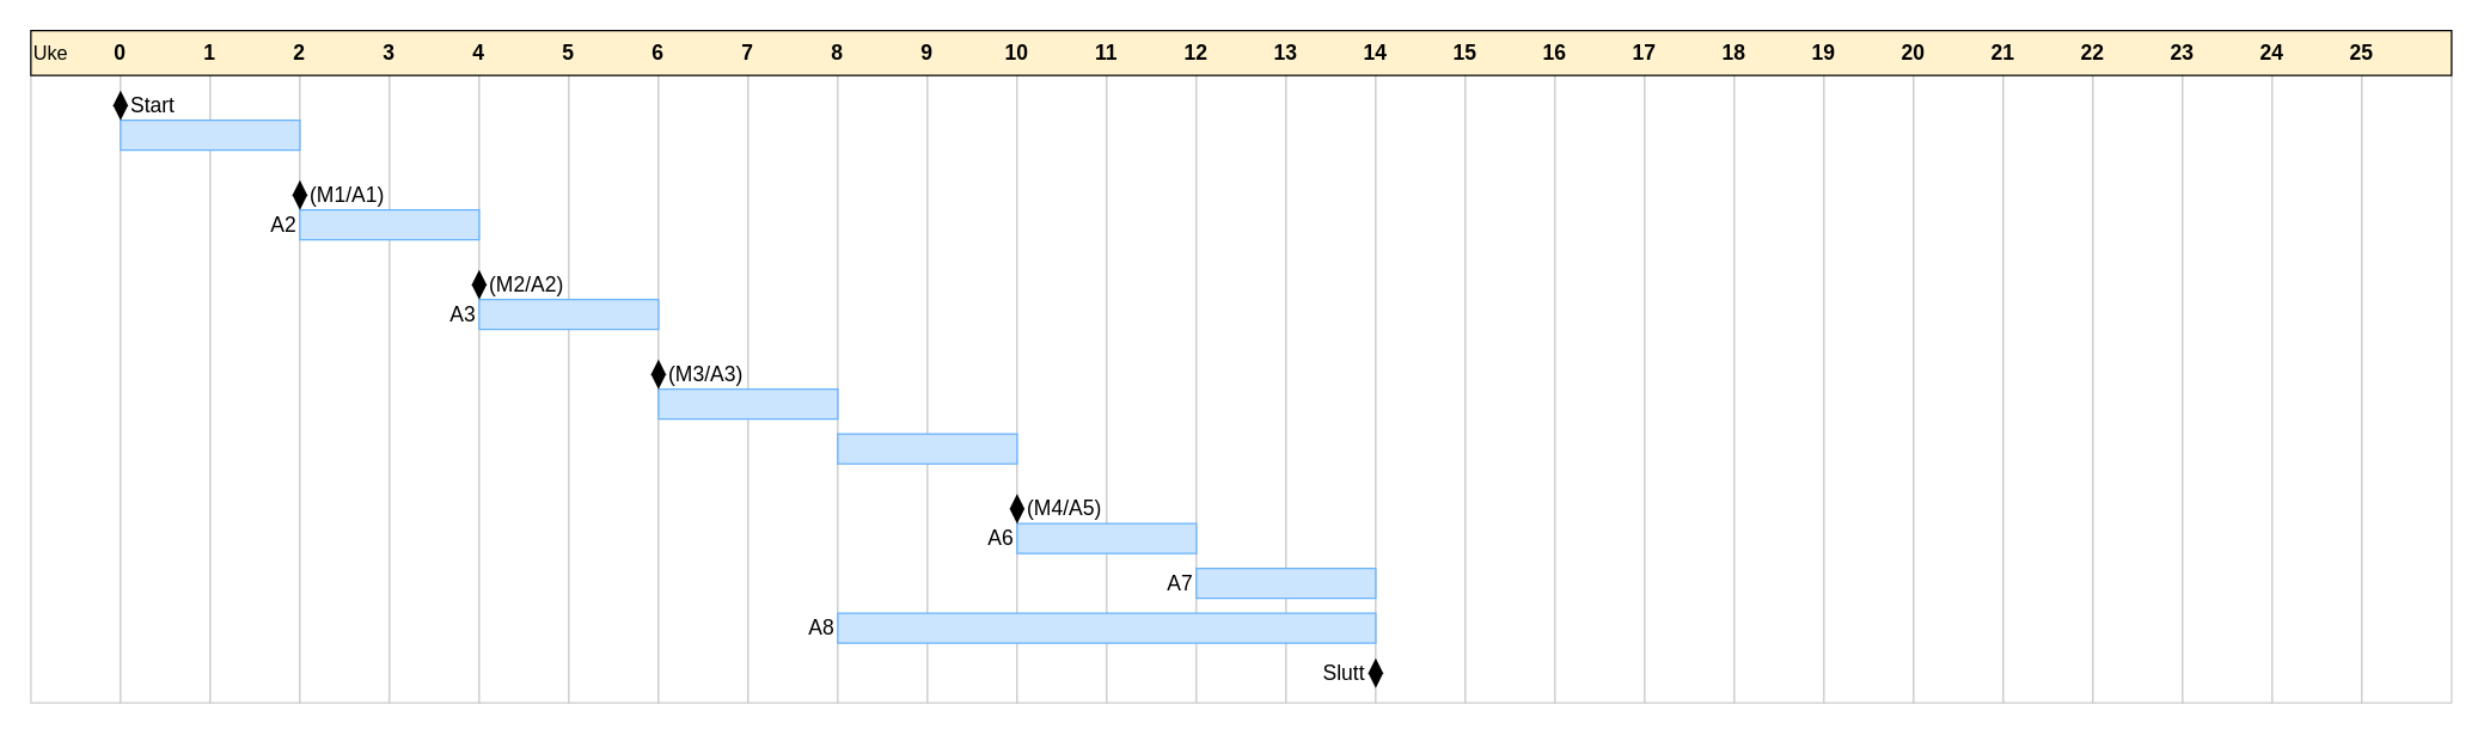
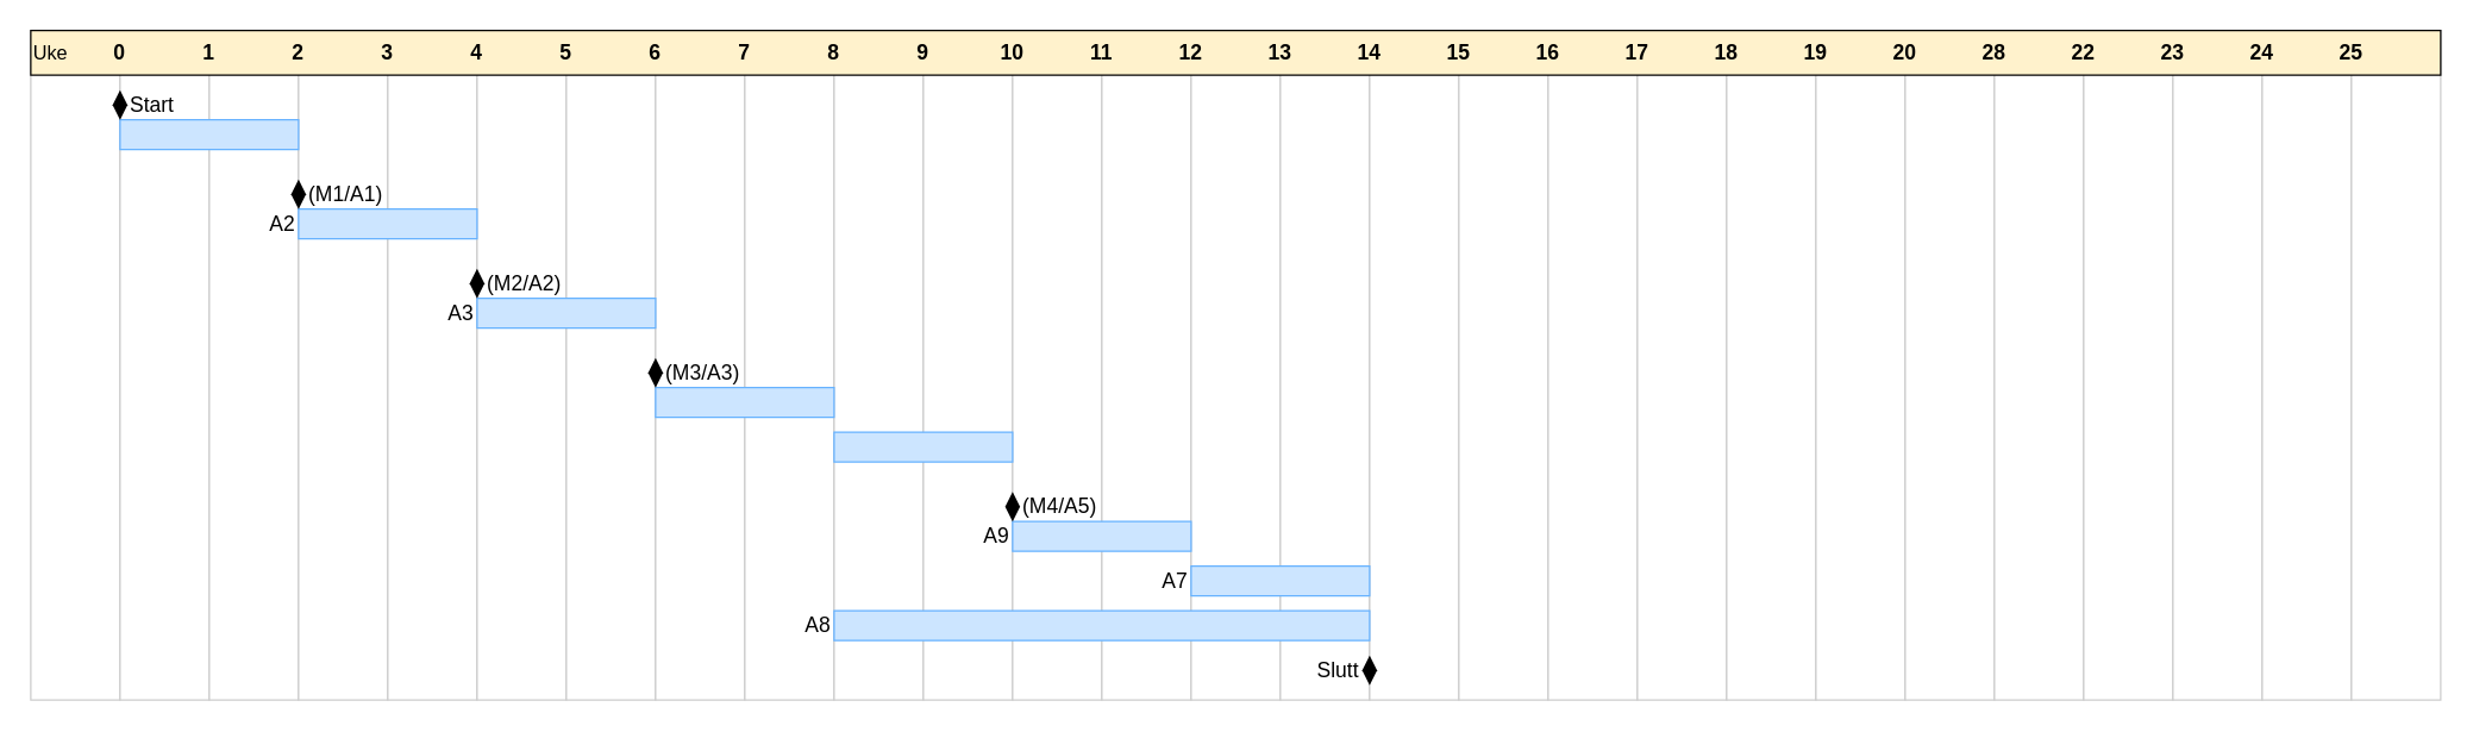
- <mxCell id="58" value="21" style="text;html=1;strokeColor=none;fillColor=none;align=center;verticalAlign=middle;whiteSpace=wrap;rounded=0;fontStyle=1;fontSize=14;" vertex="1" parent="1"><mxGeometry x="1320" y="25" width="40" height="20" as="geometry" /></mxCell>
+ <mxCell id="58" value="28" style="text;html=1;strokeColor=none;fillColor=none;align=center;verticalAlign=middle;whiteSpace=wrap;rounded=0;fontStyle=1;fontSize=14;" vertex="1" parent="1"><mxGeometry x="1320" y="25" width="40" height="20" as="geometry" /></mxCell>
- <mxCell id="74" value="A6" style="text;html=1;strokeColor=none;fillColor=none;align=right;verticalAlign=middle;whiteSpace=wrap;rounded=0;fontSize=14;" vertex="1" parent="1"><mxGeometry x="640" y="350" width="40" height="20" as="geometry" /></mxCell>
+ <mxCell id="74" value="A9" style="text;html=1;strokeColor=none;fillColor=none;align=right;verticalAlign=middle;whiteSpace=wrap;rounded=0;fontSize=14;" vertex="1" parent="1"><mxGeometry x="640" y="350" width="40" height="20" as="geometry" /></mxCell>
